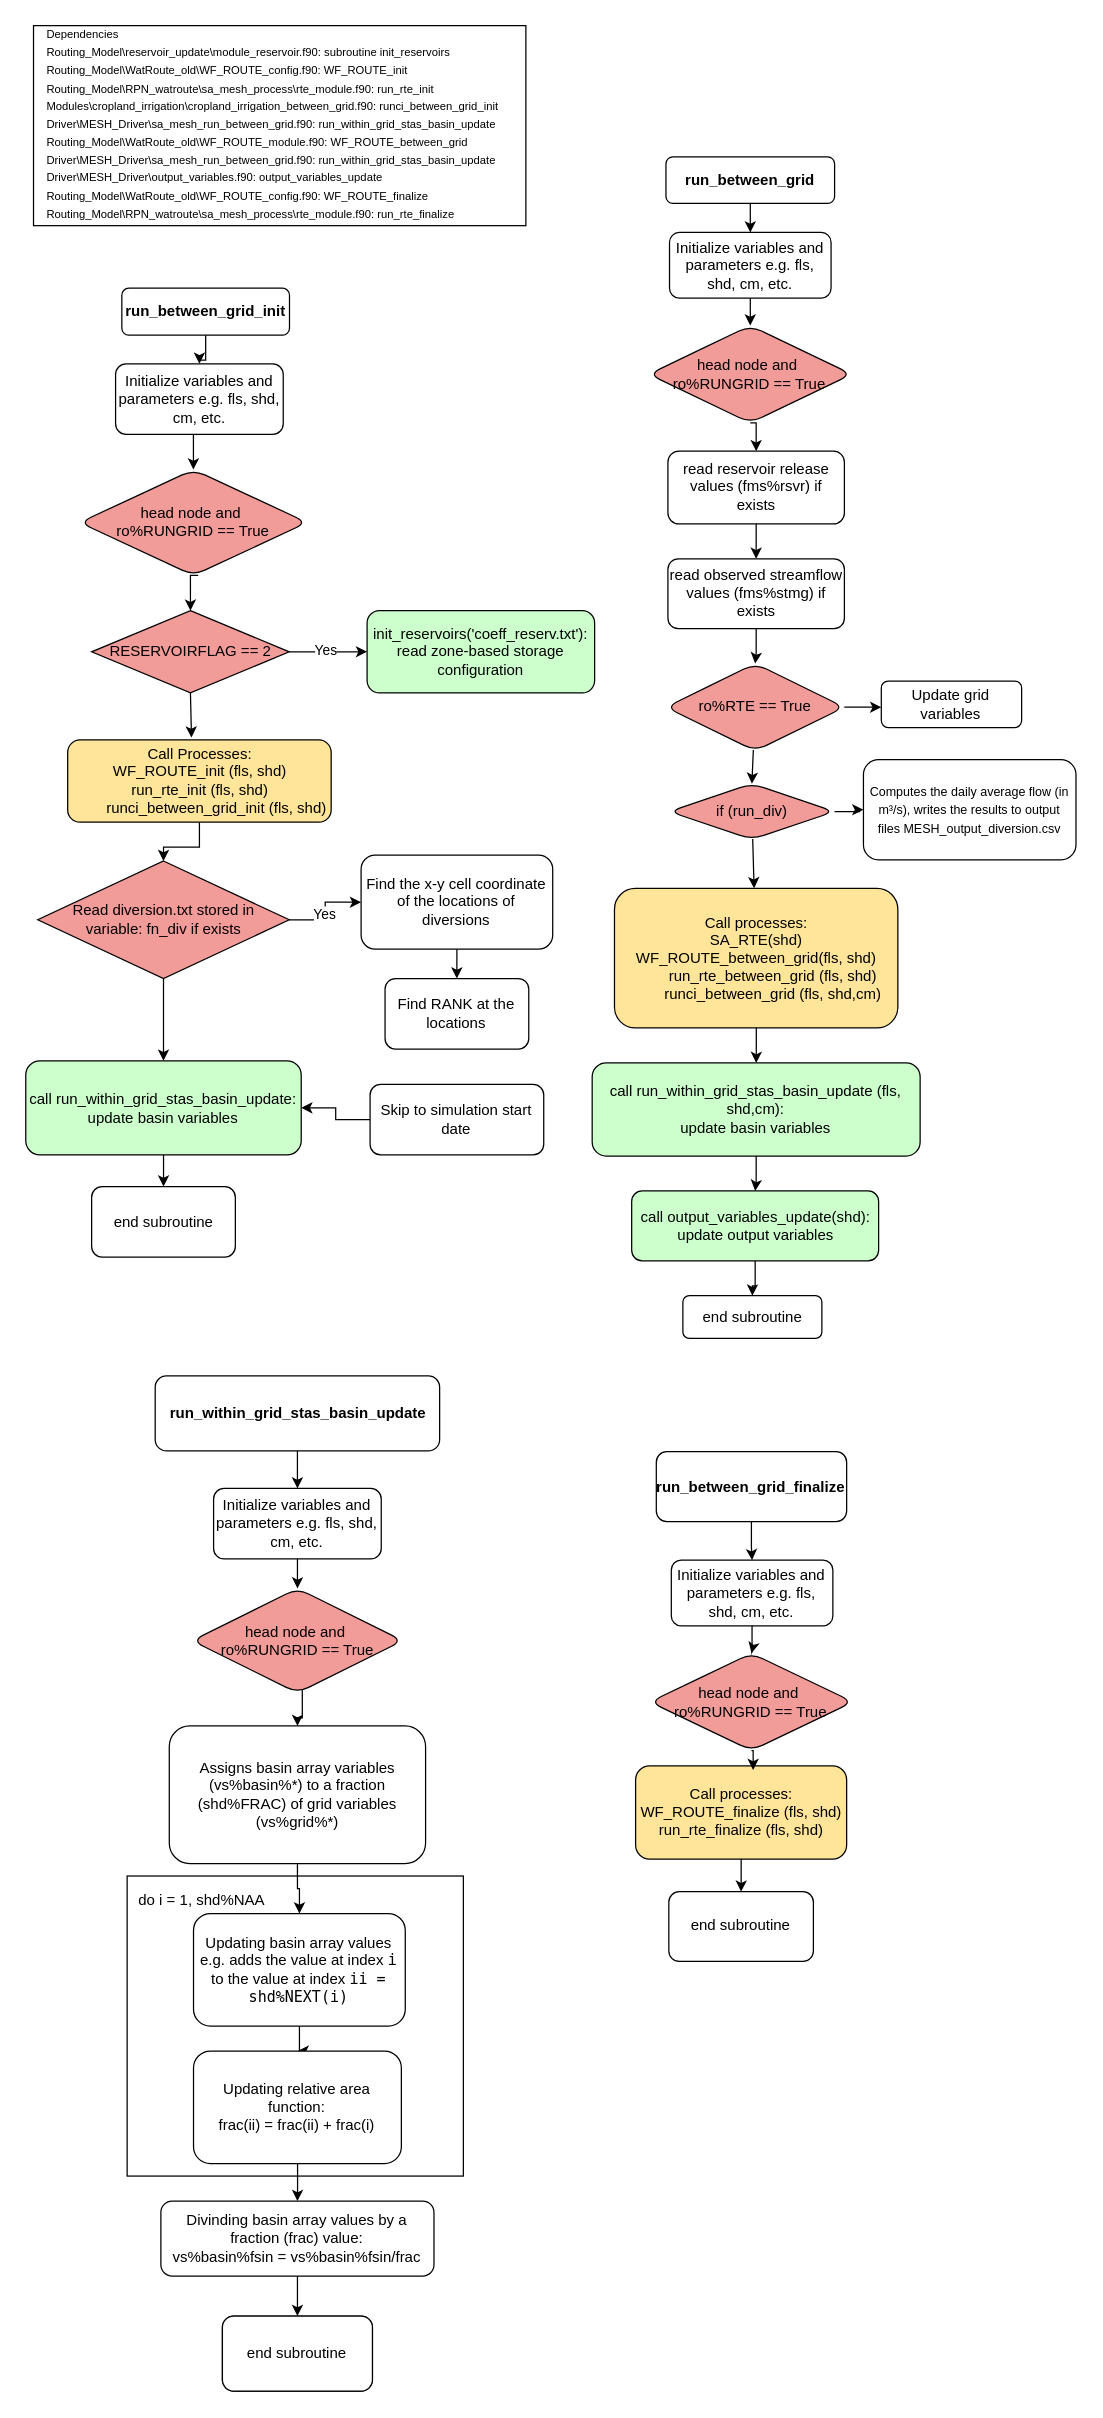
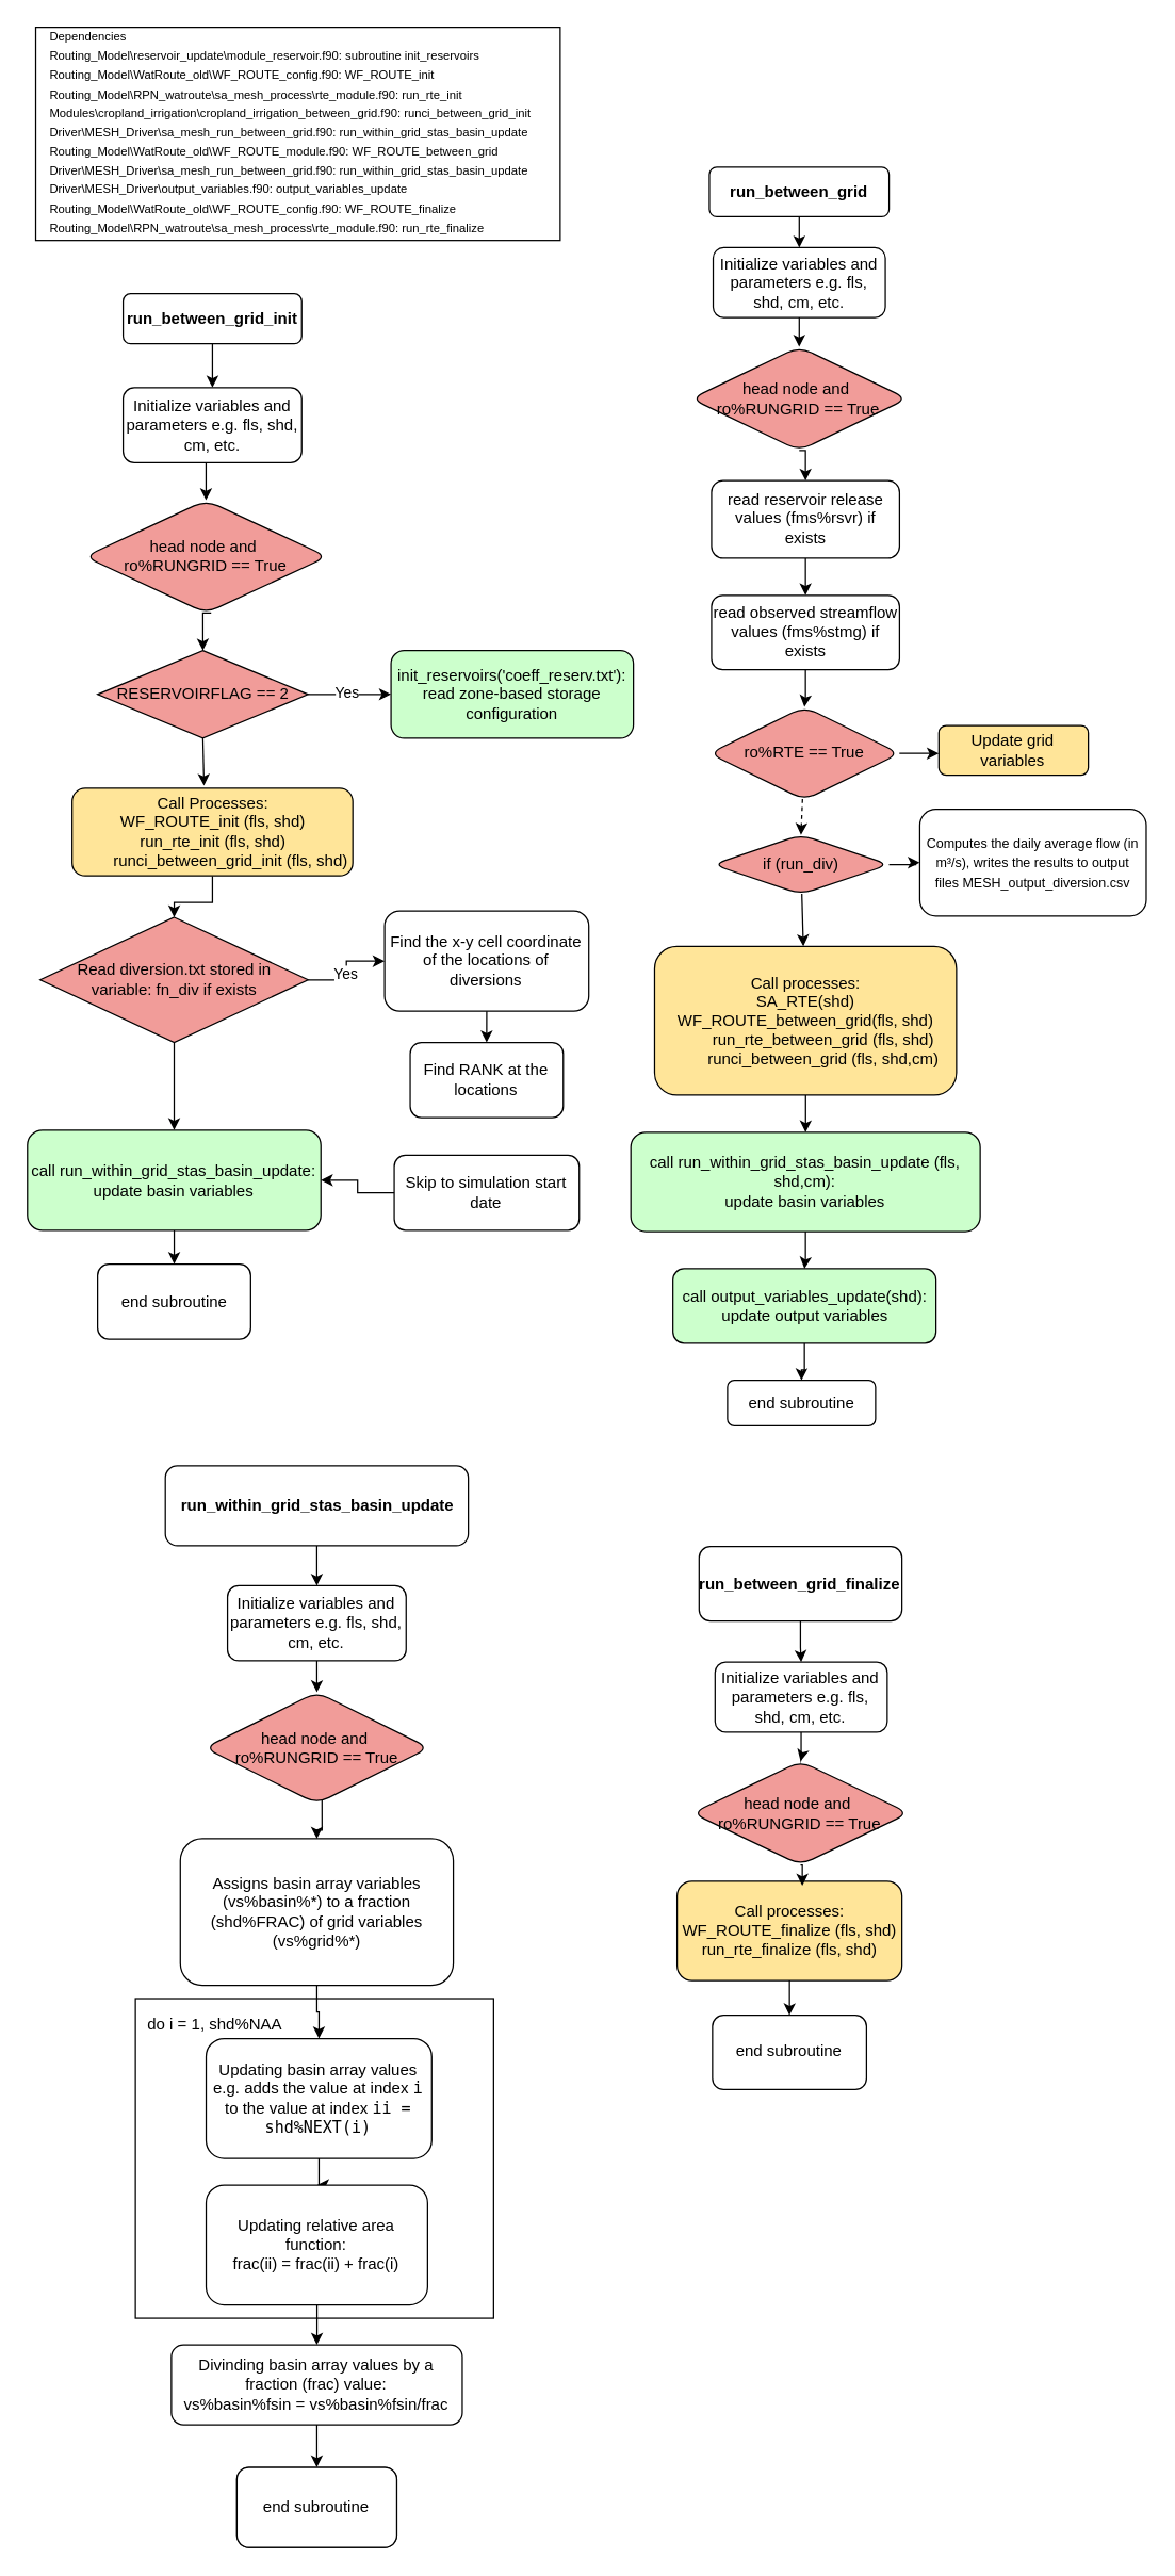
- <mxCell id="64" value="run_between_grid_init" style="rounded=1;whiteSpace=wrap;html=1;fontStyle=1" parent="62" vertex="1"><mxGeometry x="76.842" y="10" width="134.105" height="37.605" as="geometry" /></mxCell>
+ <mxCell id="64" value="run_between_grid_init" style="rounded=1;whiteSpace=wrap;html=1;fontStyle=1" parent="62" vertex="1"><mxGeometry x="71.842" width="134.105" height="37.605" as="geometry" /></mxCell>
- <mxCell id="57" value="Update grid variables" style="whiteSpace=wrap;html=1;rounded=1;" parent="1" vertex="1"><mxGeometry x="704.288" y="544.198" width="112.242" height="37.238" as="geometry" /></mxCell>
+ <mxCell id="57" value="Update grid variables" style="whiteSpace=wrap;html=1;rounded=1;fillColor=#ffe599;" parent="1" vertex="1"><mxGeometry x="704.288" y="544.198" width="112.242" height="37.238" as="geometry" /></mxCell>
- <mxCell id="53" style="rounded=0;orthogonalLoop=1;jettySize=auto;html=1;entryX=0.5;entryY=0;entryDx=0;entryDy=0;" parent="1" source="54" target="59" edge="1"><mxGeometry relative="1" as="geometry" /></mxCell>
+ <mxCell id="53" style="rounded=0;orthogonalLoop=1;jettySize=auto;html=1;entryX=0.5;entryY=0;entryDx=0;entryDy=0;dashed=1;" parent="1" source="54" target="59" edge="1"><mxGeometry relative="1" as="geometry" /></mxCell>
